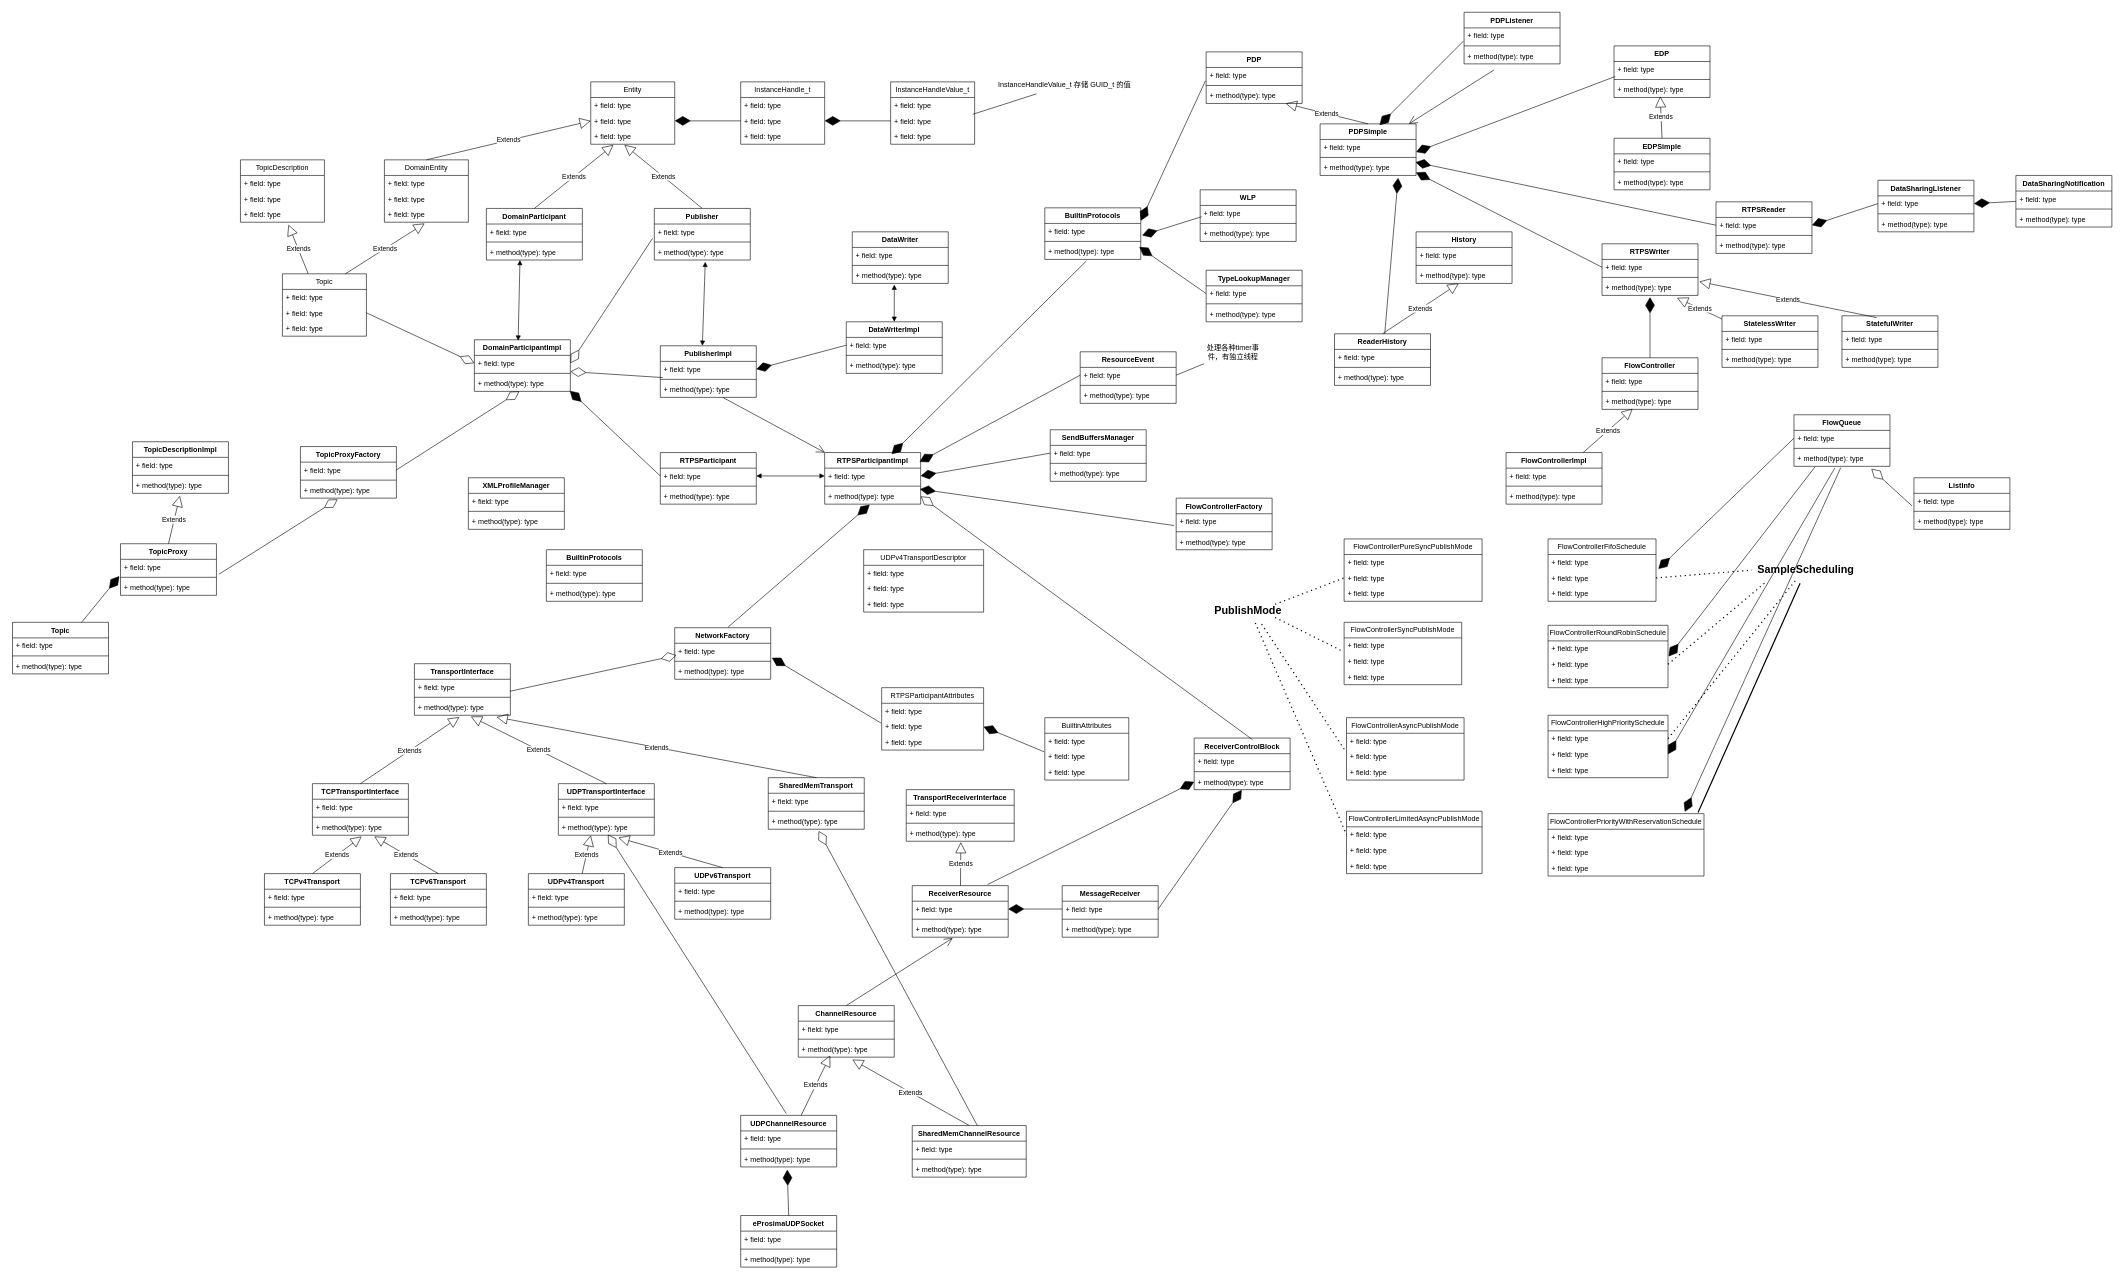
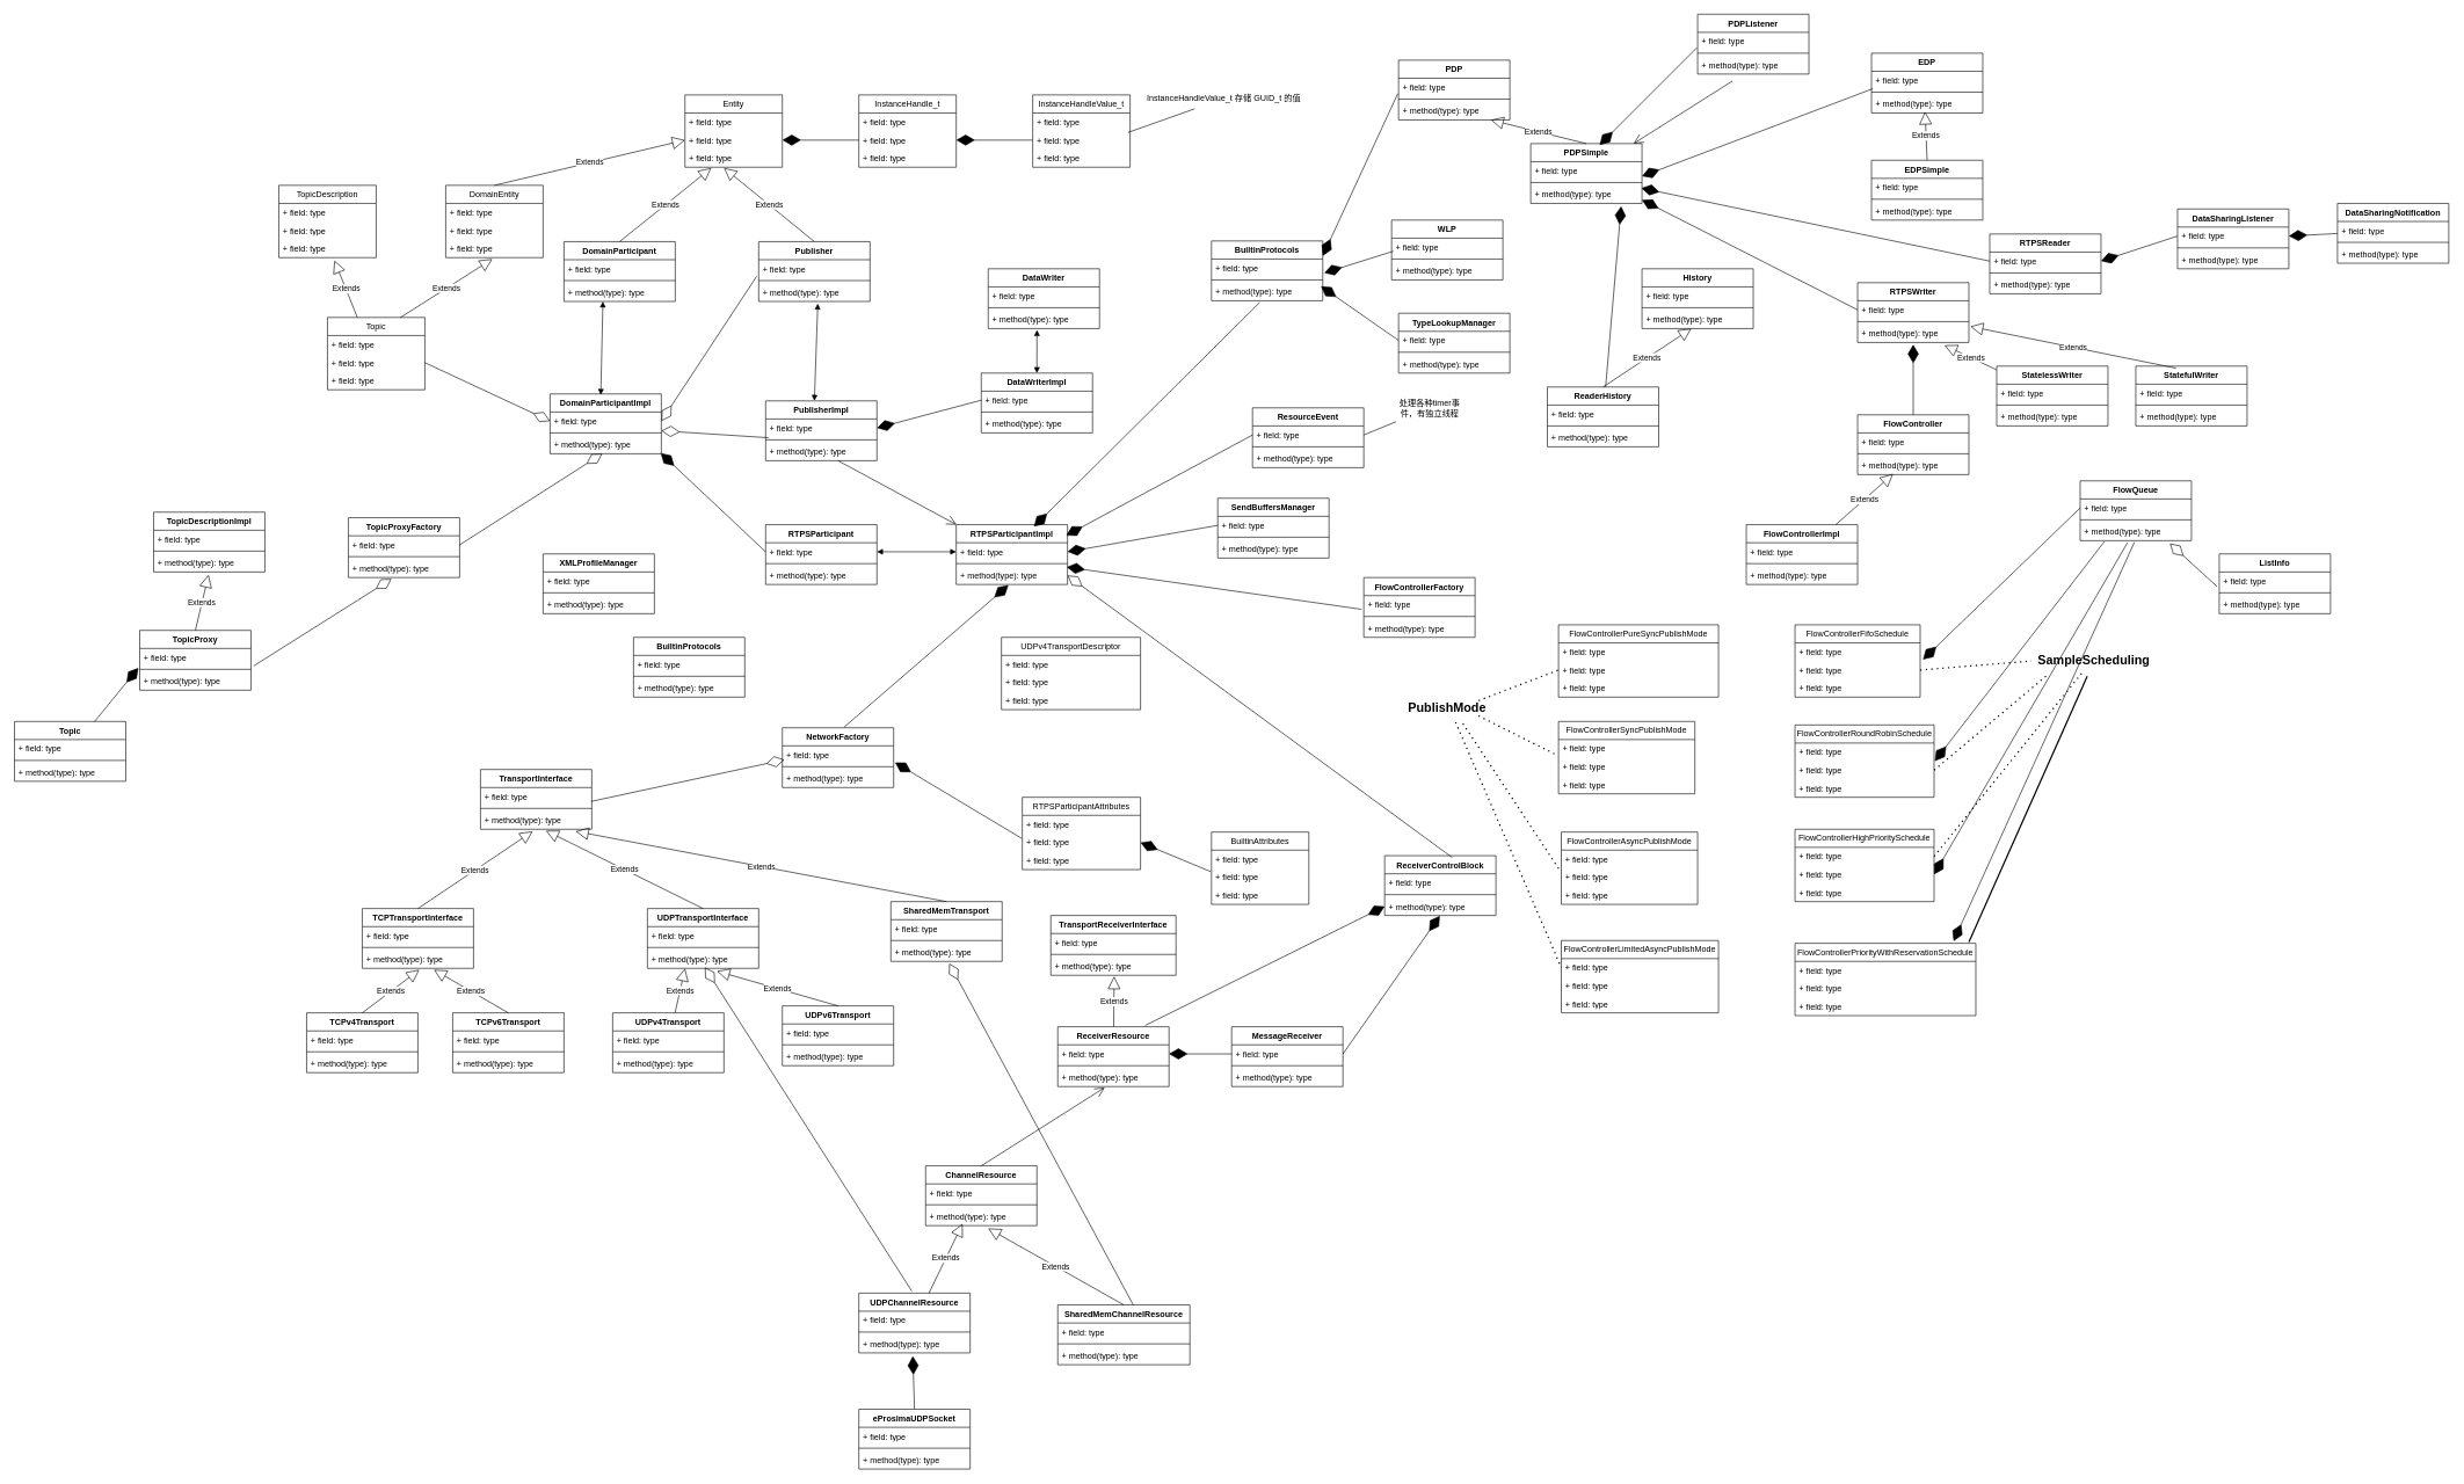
- <mxCell id="37" value="InstanceHandleValue_t 存储 GUID_t 的值" style="text;html=1;align=center;verticalAlign=middle;whiteSpace=wrap;rounded=0;" parent="1" vertex="1"><mxGeometry x="1659" y="126" width="230" height="30" as="geometry" /></mxCell>
+ <mxCell id="37" value="InstanceHandleValue_t 存储 GUID_t 的值" style="text;html=1;align=center;verticalAlign=middle;whiteSpace=wrap;rounded=0;" parent="1" vertex="1"><mxGeometry x="1644" y="126" width="230" height="30" as="geometry" /></mxCell>
